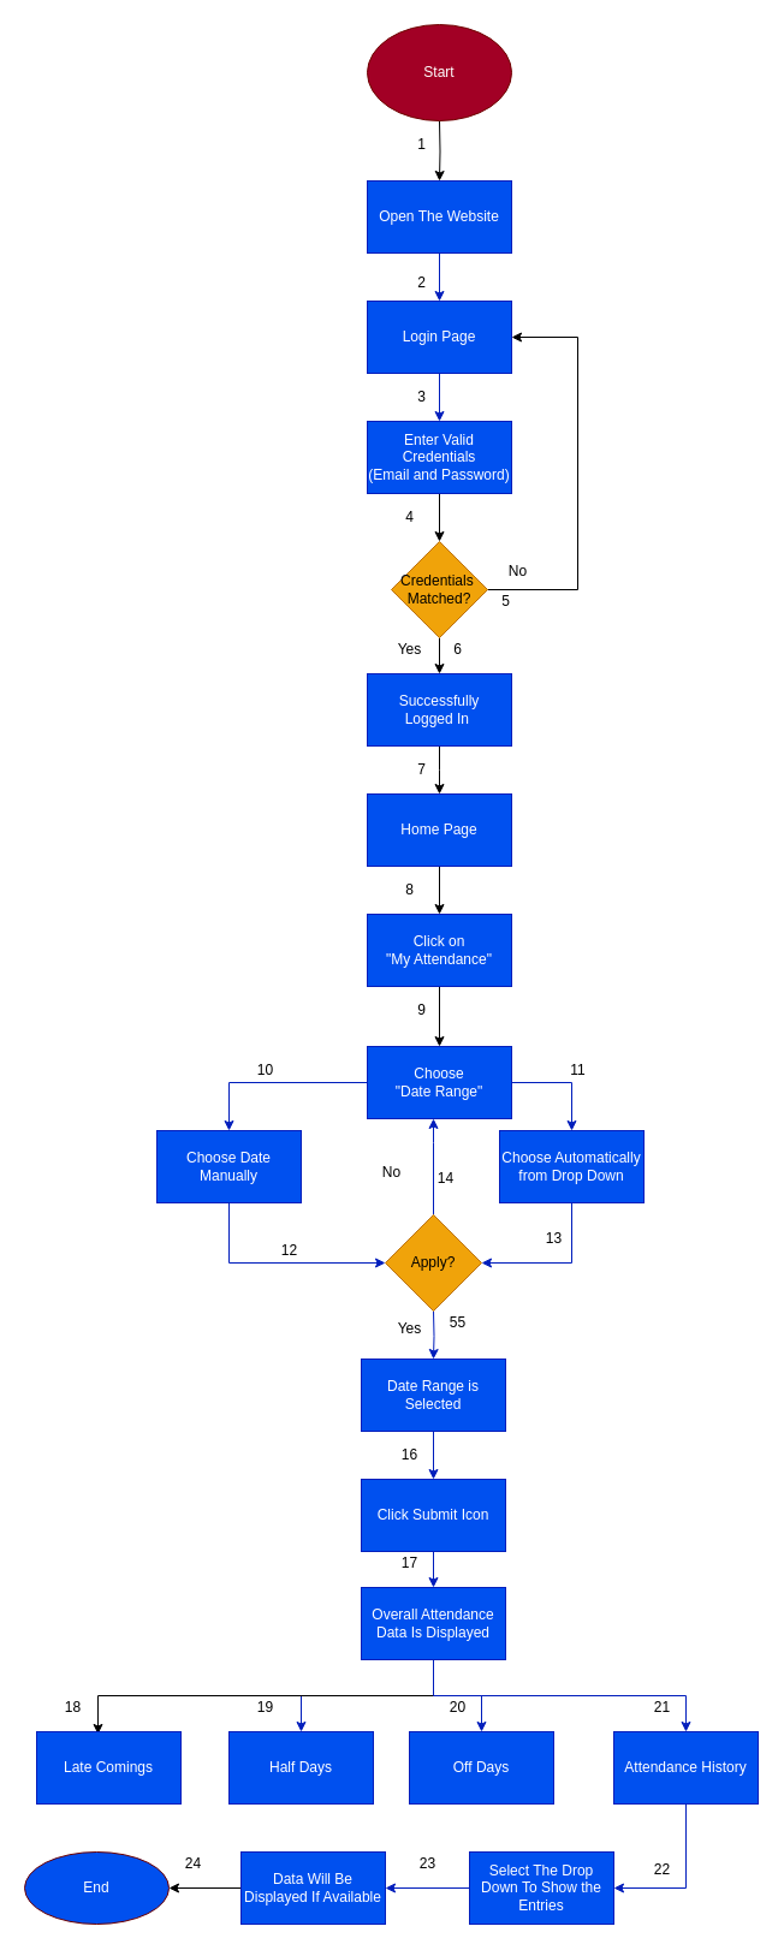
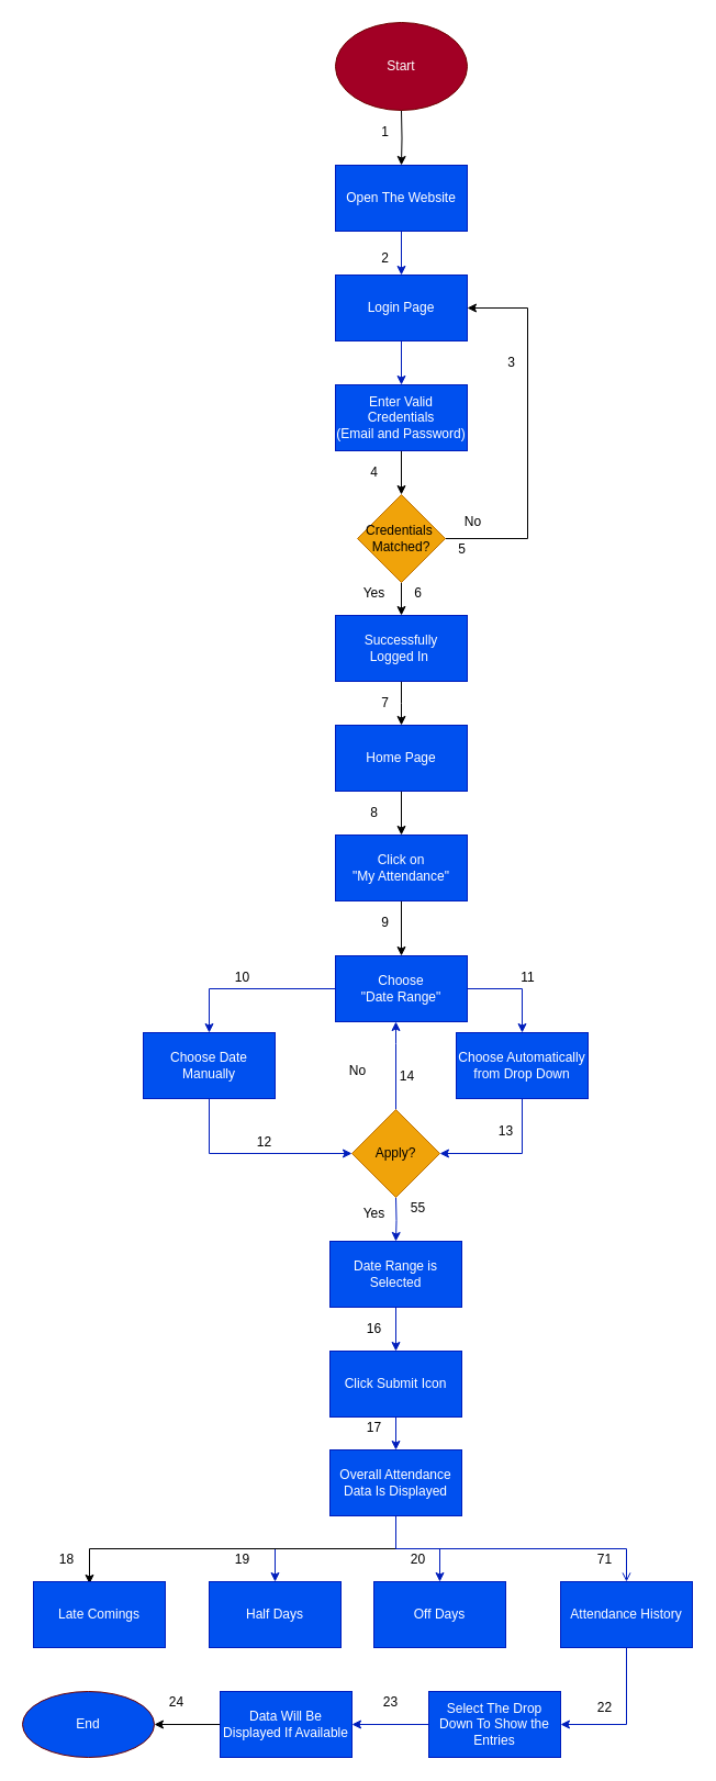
- <mxCell id="61" value="3" style="text;html=1;align=center;verticalAlign=middle;resizable=0;points=[];autosize=1;strokeColor=none;fillColor=none;" vertex="1" parent="1"><mxGeometry x="335" y="315" width="30" height="30" as="geometry" /></mxCell>
+ <mxCell id="61" value="3" style="text;html=1;align=center;verticalAlign=middle;resizable=0;points=[];autosize=1;strokeColor=none;fillColor=none;" vertex="1" parent="1"><mxGeometry x="450" y="315" width="30" height="30" as="geometry" /></mxCell>
- <mxCell id="79" value="21" style="text;html=1;align=center;verticalAlign=middle;resizable=0;points=[];autosize=1;strokeColor=none;fillColor=none;" vertex="1" parent="1"><mxGeometry x="530" y="1405" width="40" height="30" as="geometry" /></mxCell>
+ <mxCell id="79" value="71" style="text;html=1;align=center;verticalAlign=middle;resizable=0;points=[];autosize=1;strokeColor=none;fillColor=none;" vertex="1" parent="1"><mxGeometry x="530" y="1405" width="40" height="30" as="geometry" /></mxCell>
- <mxCell id="47" style="edgeStyle=orthogonalEdgeStyle;rounded=0;orthogonalLoop=1;jettySize=auto;html=1;exitX=0.5;exitY=1;exitDx=0;exitDy=0;fillColor=#0050ef;strokeColor=#001DBC;" parent="1" source="48" target="53" edge="1"><mxGeometry relative="1" as="geometry" /></mxCell>
+ <mxCell id="47" style="edgeStyle=orthogonalEdgeStyle;rounded=0;orthogonalLoop=1;jettySize=auto;html=1;exitX=0.5;exitY=1;exitDx=0;exitDy=0;fillColor=#0050ef;strokeColor=#001DBC;endArrow=open;" parent="1" source="48" target="53" edge="1"><mxGeometry relative="1" as="geometry" /></mxCell>
